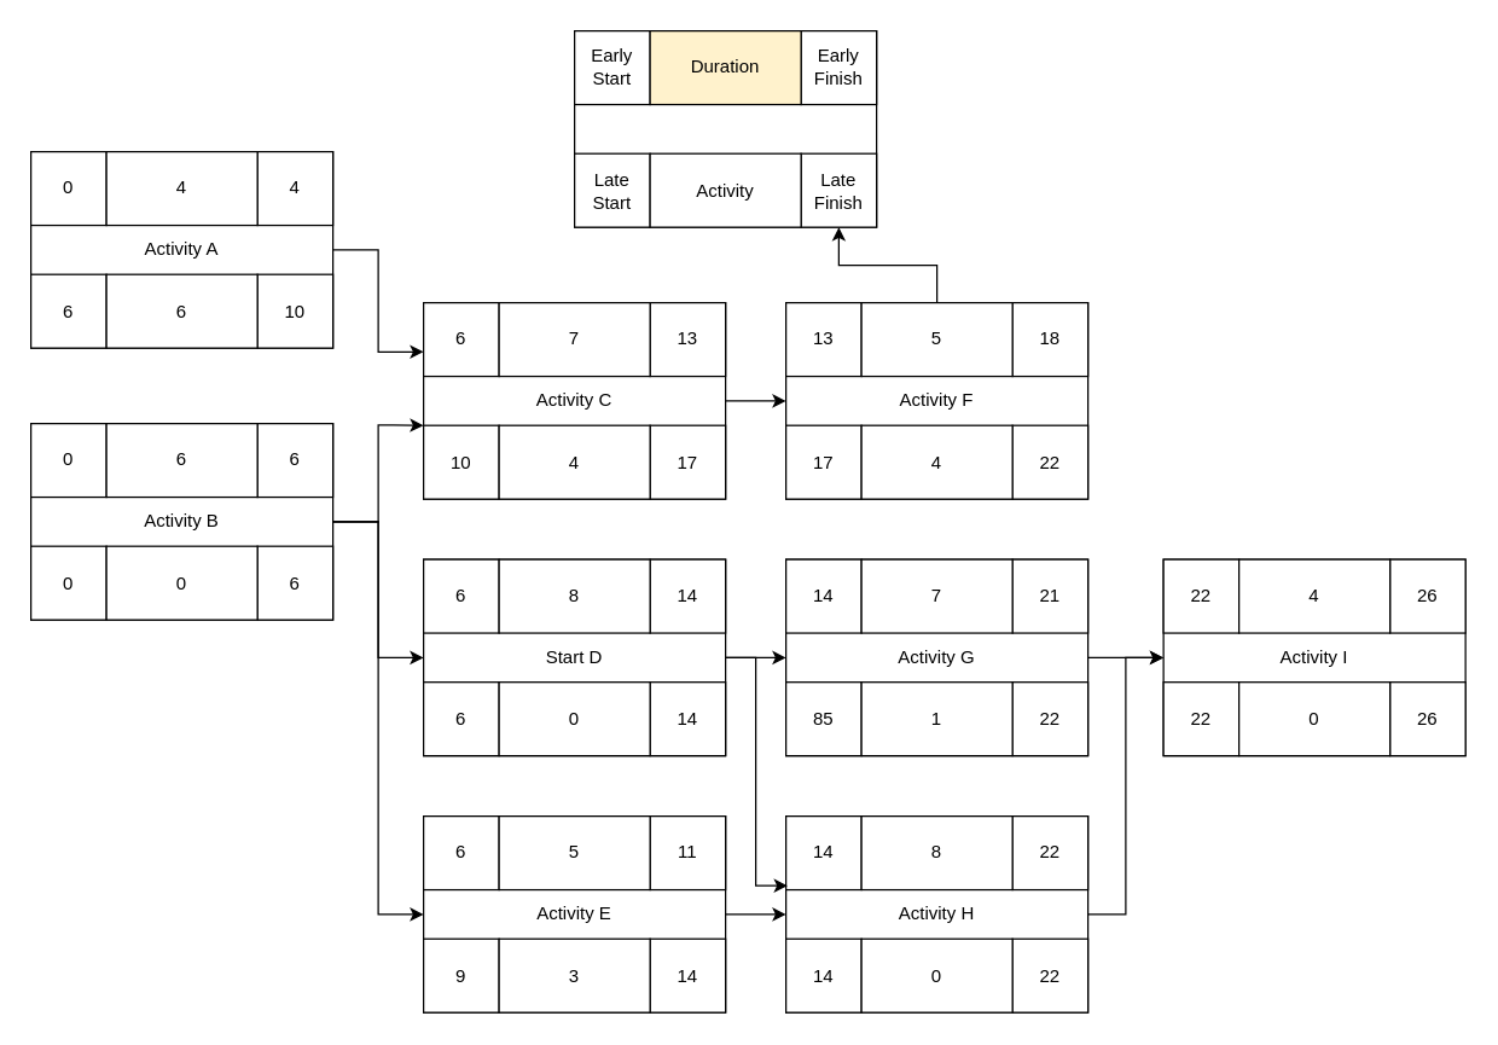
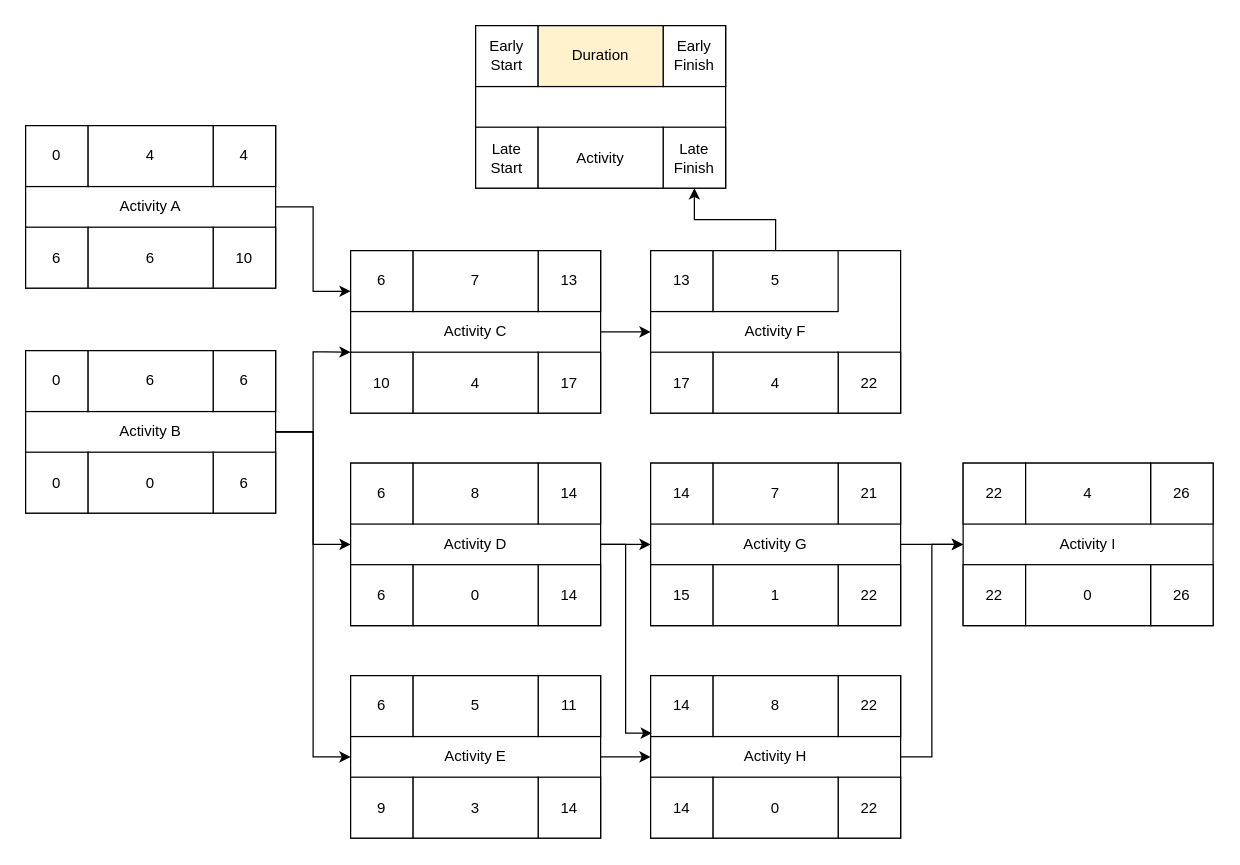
- <mxCell id="59" value="18" style="rounded=0;whiteSpace=wrap;html=1;" vertex="1" parent="55"><mxGeometry x="150" width="50" height="48.75" as="geometry" /></mxCell>
- <mxCell id="37" value="Start D" style="rounded=0;whiteSpace=wrap;html=1;" vertex="1" parent="36"><mxGeometry width="200" height="130" as="geometry" /></mxCell>
+ <mxCell id="37" value="Activity D" style="rounded=0;whiteSpace=wrap;html=1;" vertex="1" parent="36"><mxGeometry width="200" height="130" as="geometry" /></mxCell>
- <mxCell id="67" value="85" style="rounded=0;whiteSpace=wrap;html=1;" vertex="1" parent="64"><mxGeometry y="81.25" width="50" height="48.75" as="geometry" /></mxCell>
+ <mxCell id="67" value="15" style="rounded=0;whiteSpace=wrap;html=1;" vertex="1" parent="64"><mxGeometry y="81.25" width="50" height="48.75" as="geometry" /></mxCell>
